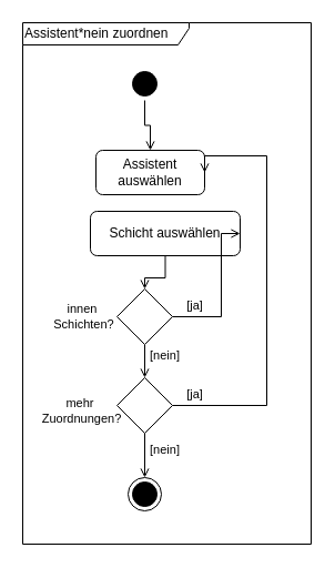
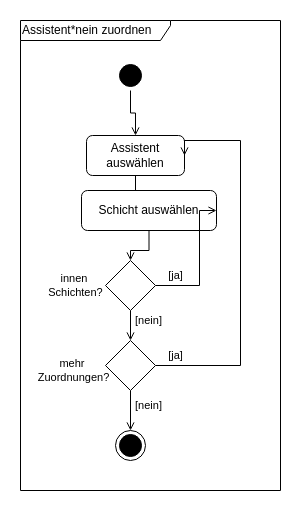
+ <mxCell id="6" style="edgeStyle=orthogonalEdgeStyle;rounded=0;orthogonalLoop=1;jettySize=auto;html=1;entryX=0.5;entryY=0;entryDx=0;entryDy=0;strokeColor=default;align=center;verticalAlign=middle;fontFamily=Helvetica;fontSize=11;fontColor=default;labelBackgroundColor=default;endArrow=open;endFill=0;" parent="1" source="7" target="10" edge="1"><mxGeometry relative="1" as="geometry" /></mxCell>
